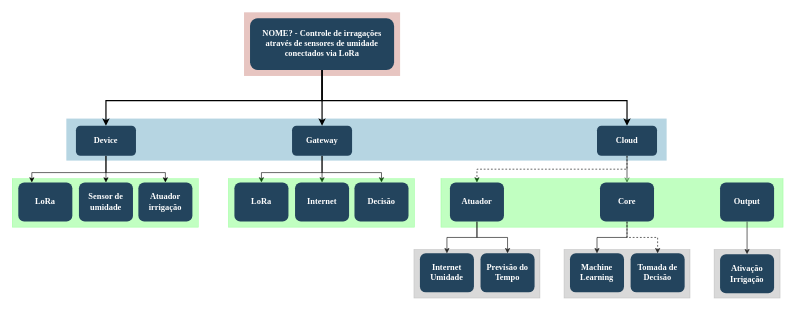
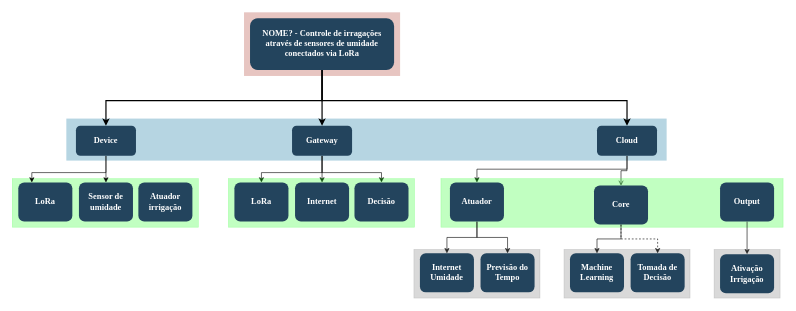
- <mxCell id="7" style="edgeStyle=orthogonalEdgeStyle;rounded=0;orthogonalLoop=1;jettySize=auto;html=1;exitX=0.5;exitY=1;exitDx=0;exitDy=0;entryX=0.5;entryY=0;entryDx=0;entryDy=0;dashed=1;" parent="1" source="9" target="30" edge="1"><mxGeometry relative="1" as="geometry" /></mxCell>
+ <mxCell id="7" style="edgeStyle=orthogonalEdgeStyle;rounded=0;orthogonalLoop=1;jettySize=auto;html=1;exitX=0.5;exitY=1;exitDx=0;exitDy=0;entryX=0.5;entryY=0;entryDx=0;entryDy=0;" parent="1" source="9" target="30" edge="1"><mxGeometry relative="1" as="geometry" /></mxCell>
- <mxCell id="15" style="edgeStyle=orthogonalEdgeStyle;rounded=0;orthogonalLoop=1;jettySize=auto;html=1;exitX=0.5;exitY=1;exitDx=0;exitDy=0;entryX=0.5;entryY=0;entryDx=0;entryDy=0;" parent="1" source="17" target="22" edge="1"><mxGeometry relative="1" as="geometry"><Array as="points"><mxPoint x="176" y="287" /><mxPoint x="275" y="287" /></Array></mxGeometry></mxCell>
- <mxCell id="36" value="Core" style="rounded=1;fillColor=#23445D;gradientColor=none;strokeColor=none;fontColor=#FFFFFF;fontStyle=1;fontFamily=Tahoma;fontSize=14;whiteSpace=wrap;align=center;" parent="1" vertex="1"><mxGeometry x="999" y="303.5" width="90" height="65" as="geometry" /></mxCell>
+ <mxCell id="36" value="Core" style="rounded=1;fillColor=#23445D;gradientColor=none;strokeColor=none;fontColor=#FFFFFF;fontStyle=1;fontFamily=Tahoma;fontSize=14;whiteSpace=wrap;align=center;" parent="1" vertex="1"><mxGeometry x="989" y="308.5" width="90" height="65" as="geometry" /></mxCell>
